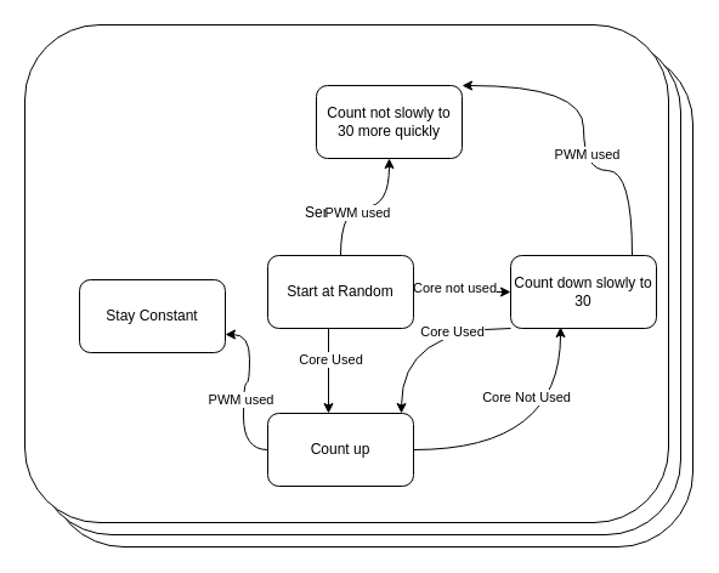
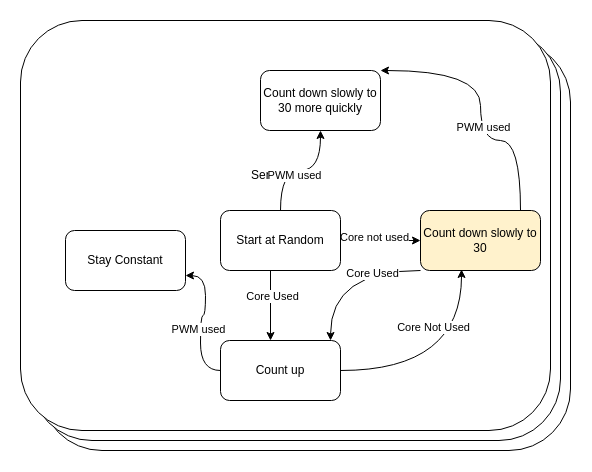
- <mxCell id="17" value="Count not slowly to 30 more quickly" style="rounded=1;whiteSpace=wrap;html=1;" vertex="1" parent="1"><mxGeometry x="260" y="70" width="120" height="60" as="geometry" /></mxCell>
+ <mxCell id="17" value="Count down slowly to 30 more quickly" style="rounded=1;whiteSpace=wrap;html=1;" vertex="1" parent="1"><mxGeometry x="260" y="70" width="120" height="60" as="geometry" /></mxCell>
- <mxCell id="16" value="Count down slowly to 30" style="rounded=1;whiteSpace=wrap;html=1;" vertex="1" parent="1"><mxGeometry x="420" y="210" width="120" height="60" as="geometry" /></mxCell>
+ <mxCell id="16" value="Count down slowly to 30" style="rounded=1;whiteSpace=wrap;html=1;fillColor=#fff2cc;" vertex="1" parent="1"><mxGeometry x="420" y="210" width="120" height="60" as="geometry" /></mxCell>
